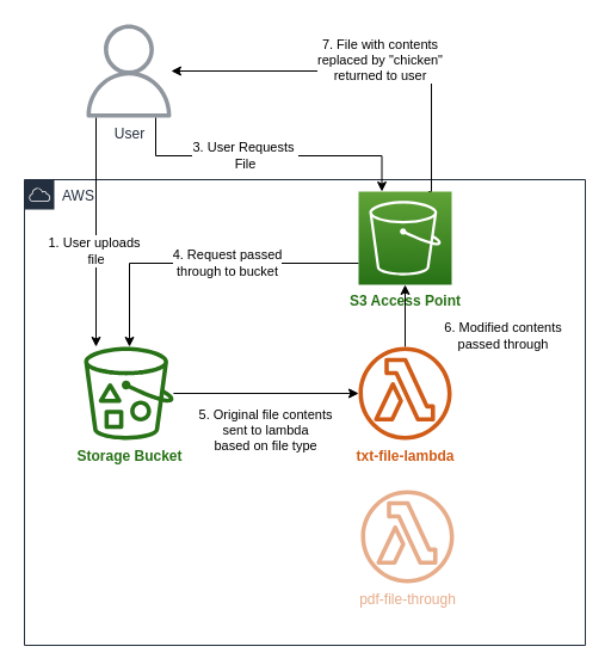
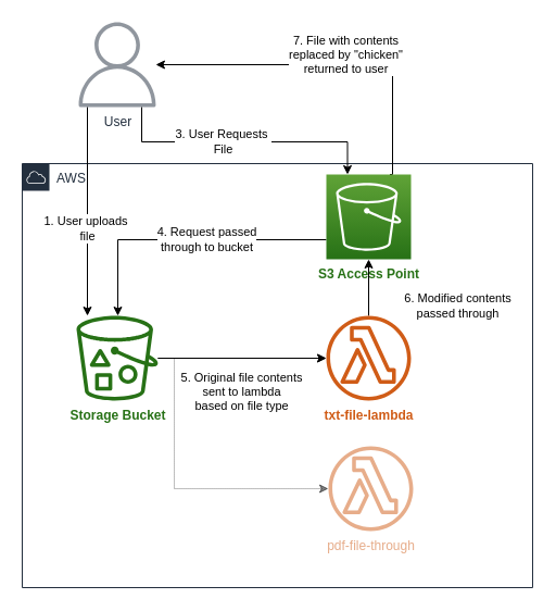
+ <mxCell id="4" style="edgeStyle=orthogonalEdgeStyle;rounded=0;orthogonalLoop=1;jettySize=auto;html=1;fontColor=#D05C17;opacity=50;dashed=1;dashPattern=1 1;" parent="1" source="5" target="7" edge="1"><mxGeometry relative="1" as="geometry"><Array as="points"><mxPoint x="160" y="329" /><mxPoint x="160" y="449" /></Array></mxGeometry></mxCell>
